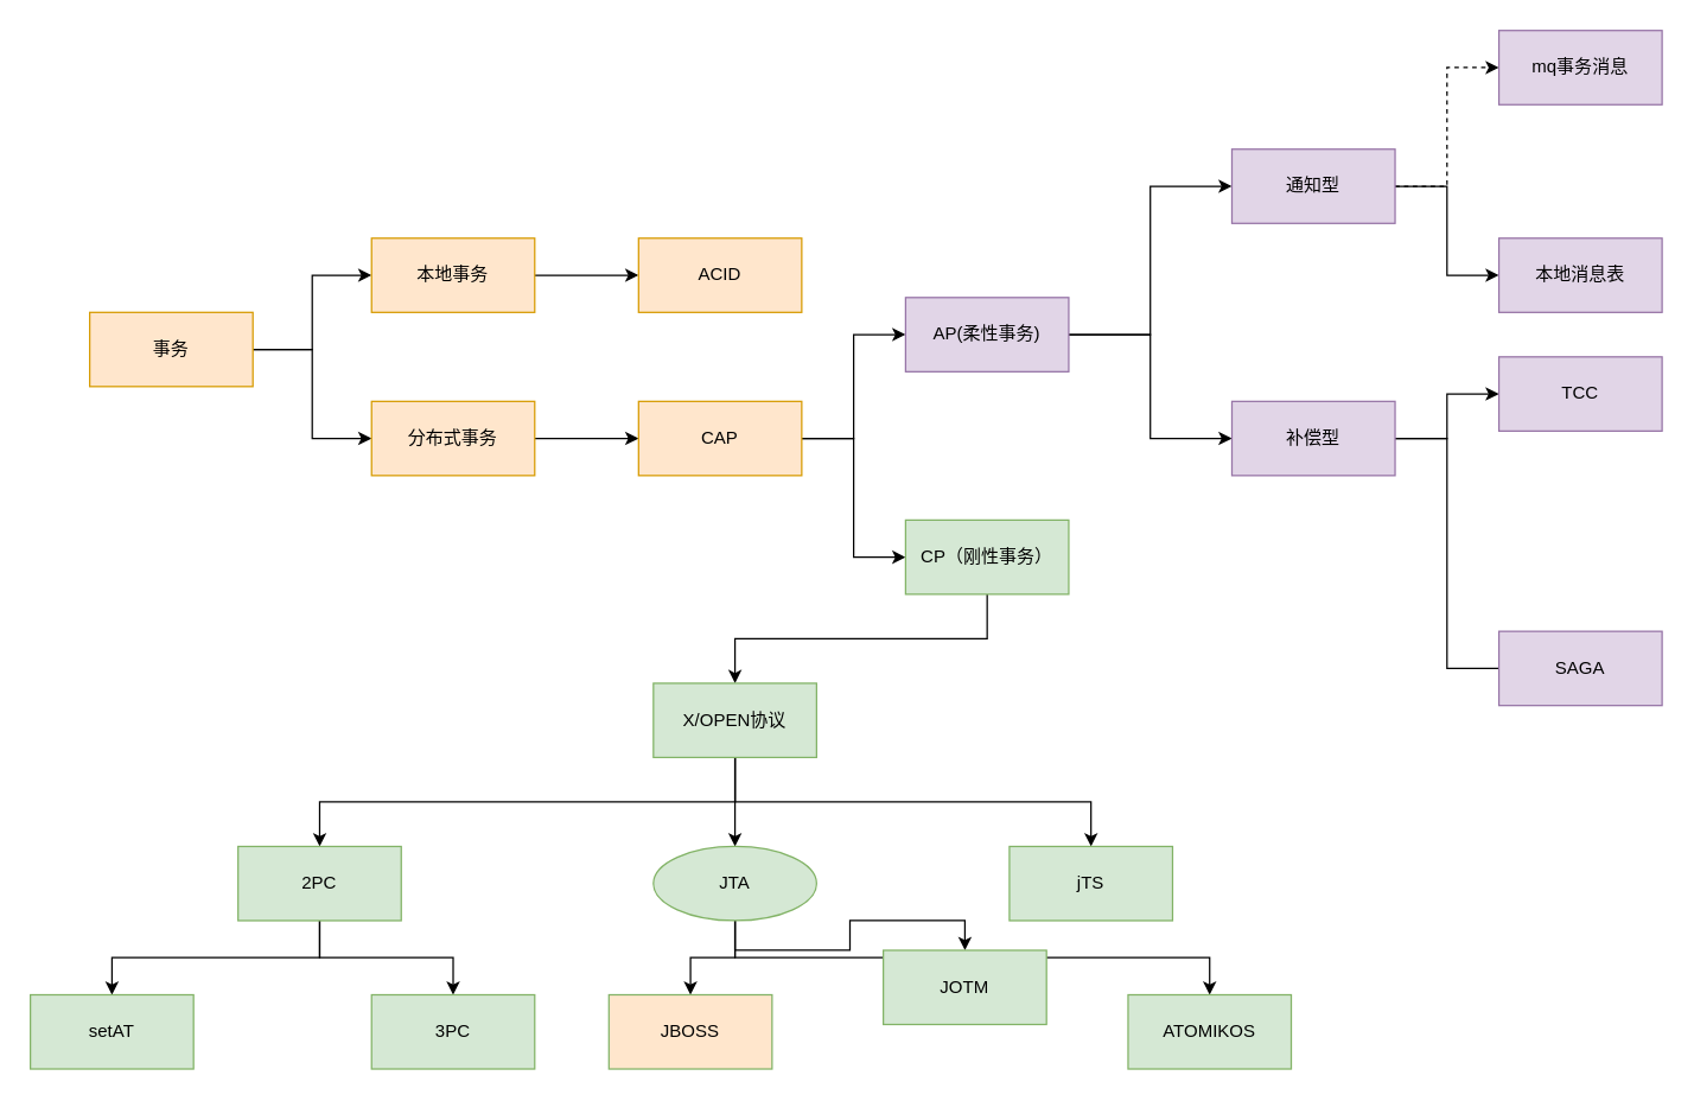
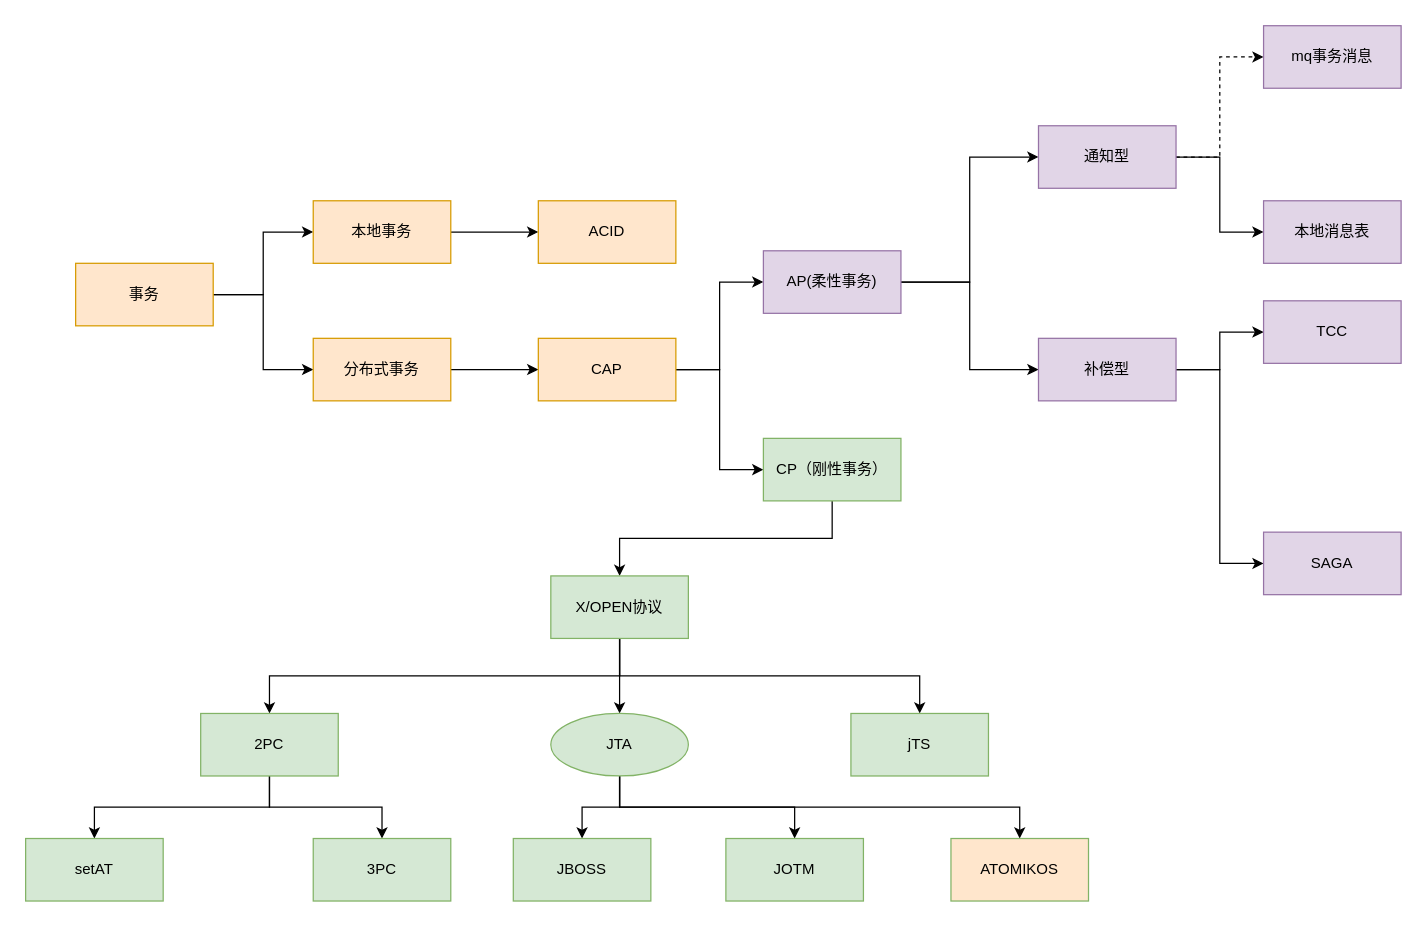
- <mxCell id="22" style="edgeStyle=orthogonalEdgeStyle;rounded=0;orthogonalLoop=1;jettySize=auto;html=1;exitX=1;exitY=0.5;exitDx=0;exitDy=0;entryX=0;entryY=0.5;entryDx=0;entryDy=0;endArrow=none;" edge="1" parent="1" source="23" target="27"><mxGeometry relative="1" as="geometry" /></mxCell>
+ <mxCell id="22" style="edgeStyle=orthogonalEdgeStyle;rounded=0;orthogonalLoop=1;jettySize=auto;html=1;exitX=1;exitY=0.5;exitDx=0;exitDy=0;entryX=0;entryY=0.5;entryDx=0;entryDy=0;" edge="1" parent="1" source="23" target="27"><mxGeometry relative="1" as="geometry" /></mxCell>
- <mxCell id="43" value="JOTM" style="rounded=0;whiteSpace=wrap;html=1;fillColor=#d5e8d4;strokeColor=#82b366;" vertex="1" parent="1"><mxGeometry x="595" y="640" width="110" height="50" as="geometry" /></mxCell>
+ <mxCell id="43" value="JOTM" style="rounded=0;whiteSpace=wrap;html=1;fillColor=#d5e8d4;strokeColor=#82b366;" vertex="1" parent="1"><mxGeometry x="580" y="670" width="110" height="50" as="geometry" /></mxCell>
- <mxCell id="42" value="JBOSS" style="rounded=0;whiteSpace=wrap;html=1;fillColor=#ffe6cc;strokeColor=#82b366;" vertex="1" parent="1"><mxGeometry x="410" y="670" width="110" height="50" as="geometry" /></mxCell>
+ <mxCell id="42" value="JBOSS" style="rounded=0;whiteSpace=wrap;html=1;fillColor=#d5e8d4;strokeColor=#82b366;" vertex="1" parent="1"><mxGeometry x="410" y="670" width="110" height="50" as="geometry" /></mxCell>
- <mxCell id="44" value="ATOMIKOS" style="rounded=0;whiteSpace=wrap;html=1;fillColor=#d5e8d4;strokeColor=#82b366;" vertex="1" parent="1"><mxGeometry x="760" y="670" width="110" height="50" as="geometry" /></mxCell>
+ <mxCell id="44" value="ATOMIKOS" style="rounded=0;whiteSpace=wrap;html=1;fillColor=#ffe6cc;strokeColor=#82b366;" vertex="1" parent="1"><mxGeometry x="760" y="670" width="110" height="50" as="geometry" /></mxCell>
